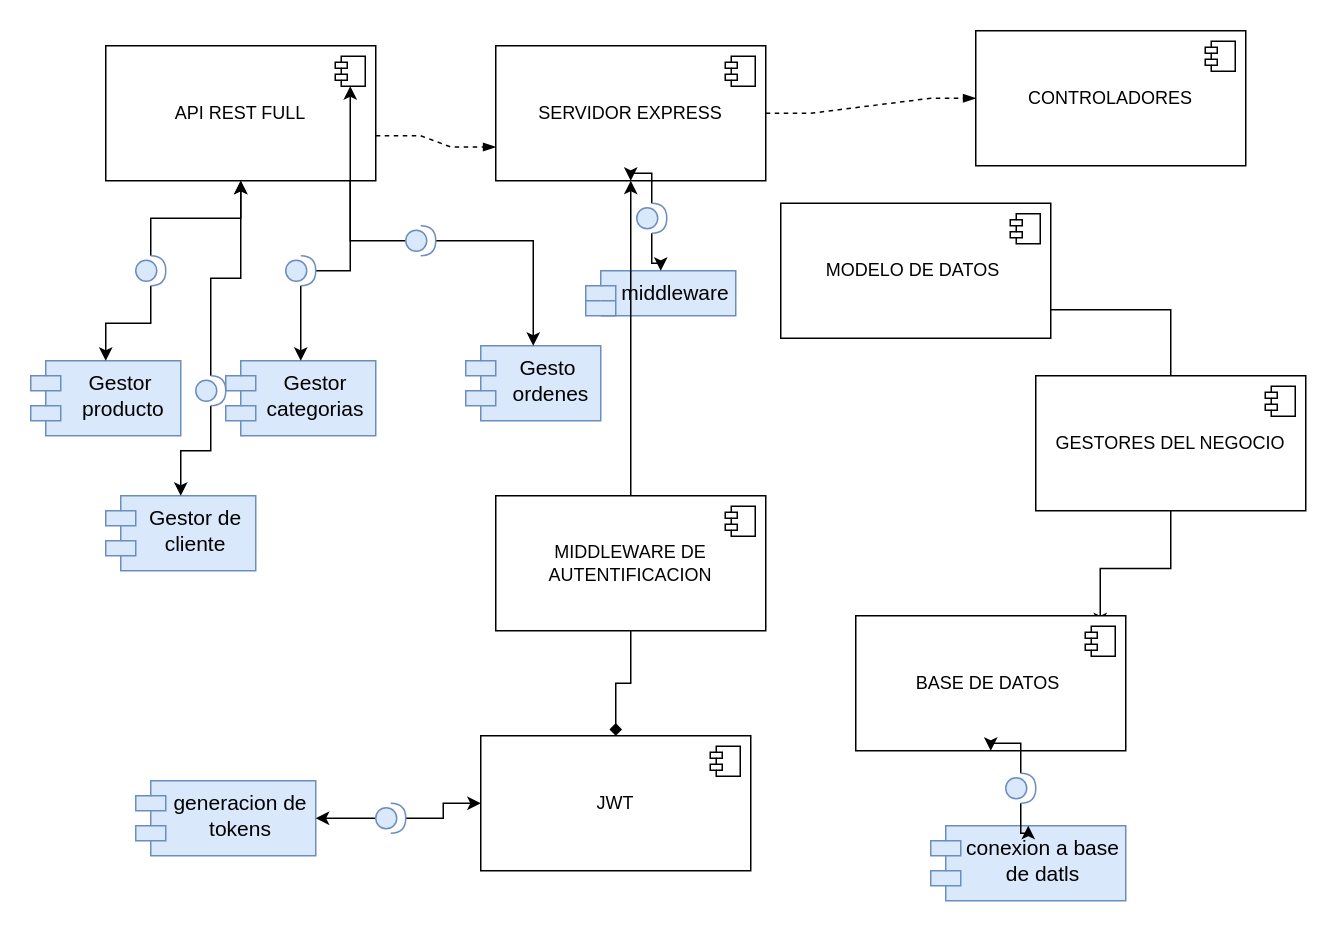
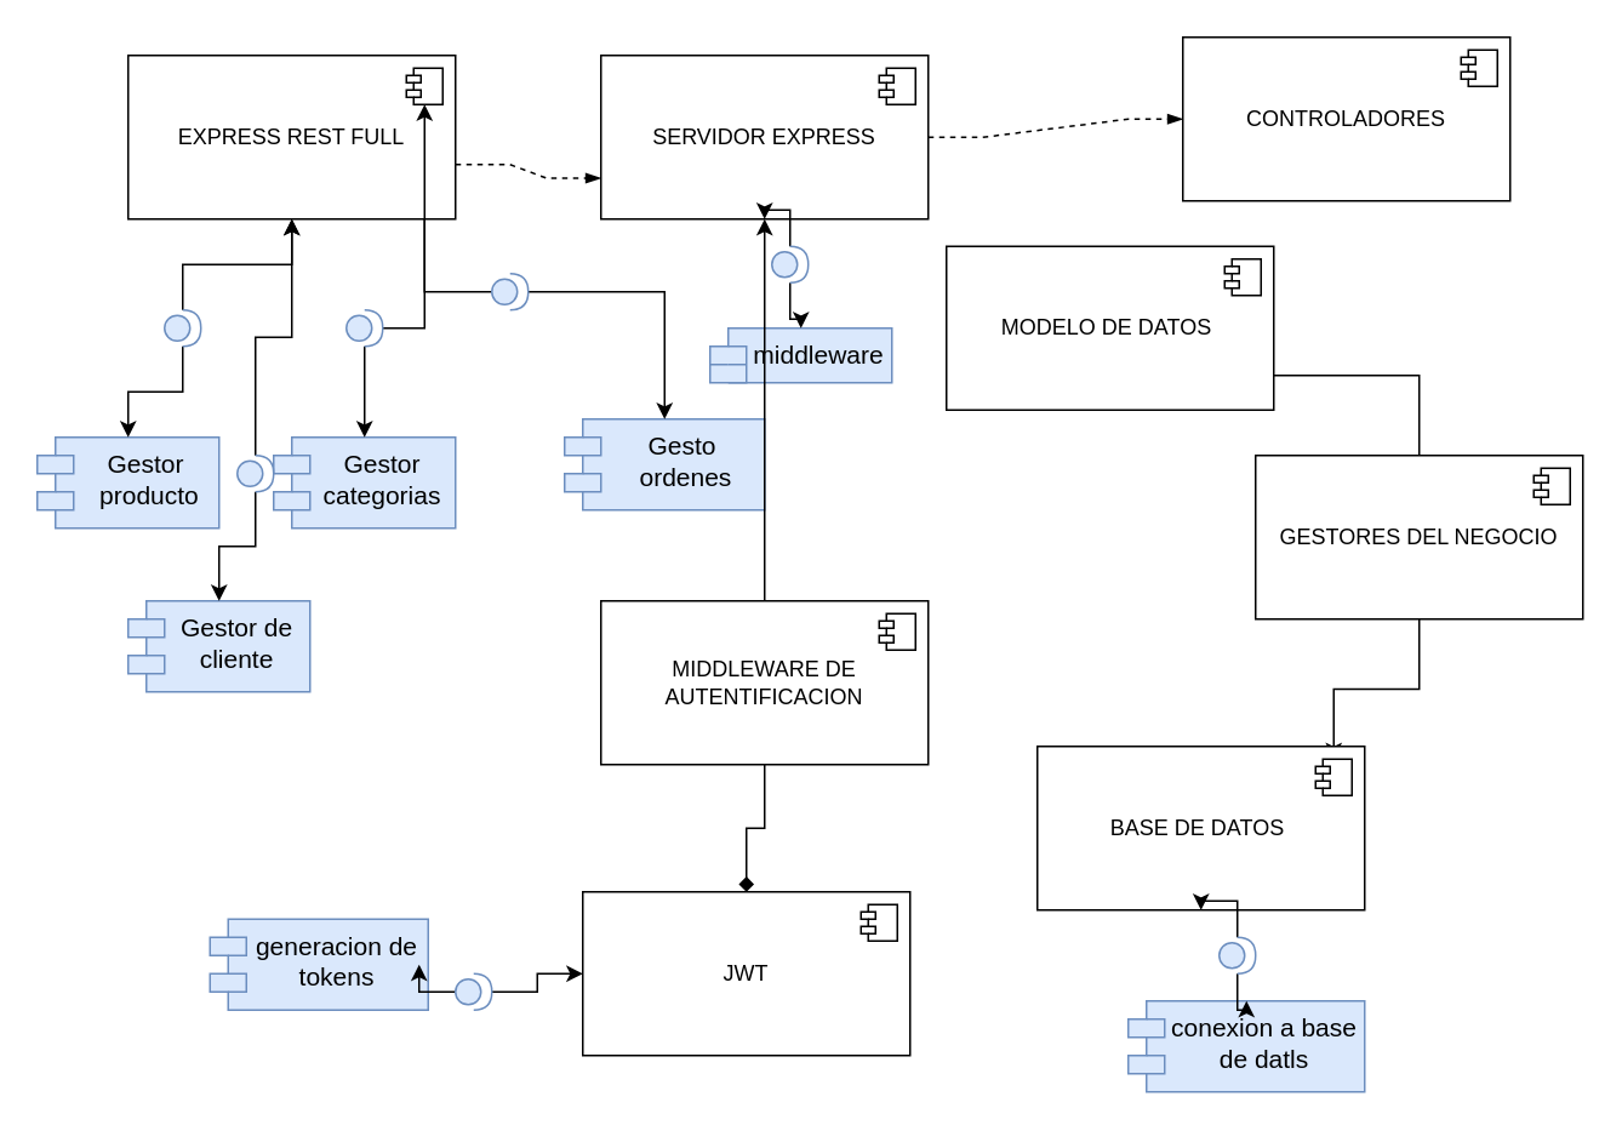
- <mxCell id="14" value="API REST FULL" style="html=1;dropTarget=0;whiteSpace=wrap;" vertex="1" parent="1"><mxGeometry x="70" y="30" width="180" height="90" as="geometry" /></mxCell>
+ <mxCell id="14" value="EXPRESS REST FULL" style="html=1;dropTarget=0;whiteSpace=wrap;" vertex="1" parent="1"><mxGeometry x="70" y="30" width="180" height="90" as="geometry" /></mxCell>
- <mxCell id="3" value="&lt;div style=&quot;font-size: 14px;&quot;&gt;Gesto&lt;/div&gt;&lt;div style=&quot;font-size: 14px;&quot;&gt;&lt;span style=&quot;background-color: initial;&quot;&gt;&amp;nbsp;ordenes&lt;/span&gt;&lt;/div&gt;&lt;div style=&quot;font-size: 14px;&quot;&gt;&lt;br style=&quot;font-size: 14px;&quot;&gt;&lt;/div&gt;" style="shape=module;align=left;spacingLeft=20;align=center;verticalAlign=top;whiteSpace=wrap;html=1;fillColor=#dae8fc;strokeColor=#6c8ebf;fontSize=14;fontColor=#000000;" parent="1" vertex="1"><mxGeometry x="310" y="230" width="90" height="50" as="geometry" /></mxCell>
+ <mxCell id="3" value="&lt;div style=&quot;font-size: 14px;&quot;&gt;Gesto&lt;/div&gt;&lt;div style=&quot;font-size: 14px;&quot;&gt;&lt;span style=&quot;background-color: initial;&quot;&gt;&amp;nbsp;ordenes&lt;/span&gt;&lt;/div&gt;&lt;div style=&quot;font-size: 14px;&quot;&gt;&lt;br style=&quot;font-size: 14px;&quot;&gt;&lt;/div&gt;" style="shape=module;align=left;spacingLeft=20;align=center;verticalAlign=top;whiteSpace=wrap;html=1;fillColor=#dae8fc;strokeColor=#6c8ebf;fontSize=14;fontColor=#000000;" parent="1" vertex="1"><mxGeometry x="310" y="230" width="110" height="50" as="geometry" /></mxCell>
- <mxCell id="10" value="&lt;div style=&quot;font-size: 14px;&quot;&gt;generacion de tokens&lt;/div&gt;" style="shape=module;align=left;spacingLeft=20;align=center;verticalAlign=top;whiteSpace=wrap;html=1;fillColor=#dae8fc;strokeColor=#6c8ebf;fontSize=14;fontColor=#000000;" vertex="1" parent="1"><mxGeometry x="90" y="520" width="120" height="50" as="geometry" /></mxCell>
+ <mxCell id="10" value="&lt;div style=&quot;font-size: 14px;&quot;&gt;generacion de tokens&lt;/div&gt;" style="shape=module;align=left;spacingLeft=20;align=center;verticalAlign=top;whiteSpace=wrap;html=1;fillColor=#dae8fc;strokeColor=#6c8ebf;fontSize=14;fontColor=#000000;" vertex="1" parent="1"><mxGeometry x="115" y="505" width="120" height="50" as="geometry" /></mxCell>
